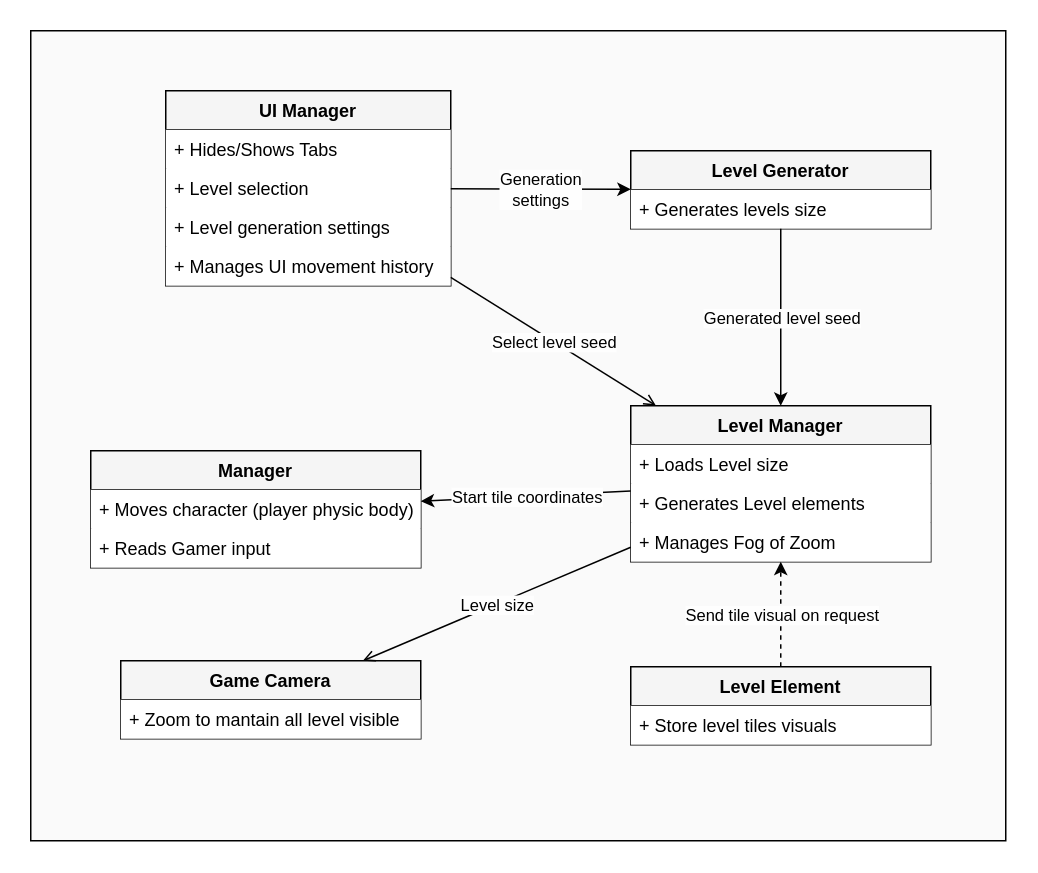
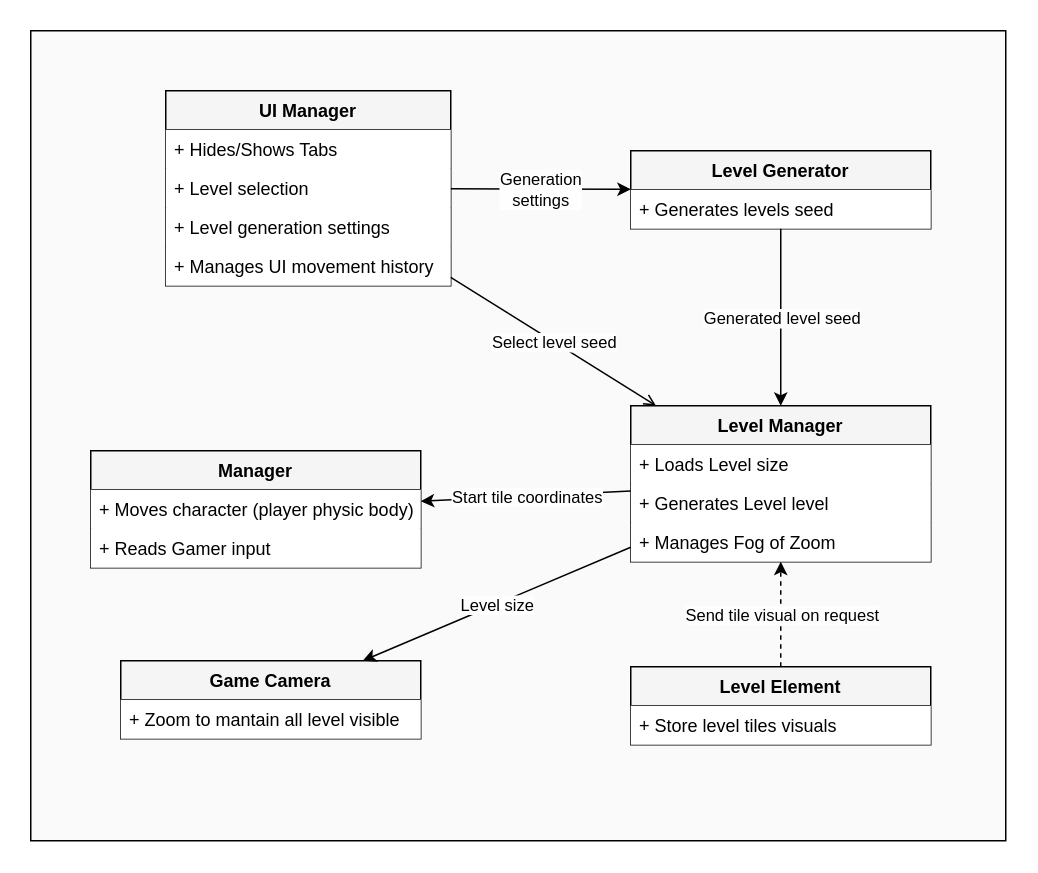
- <mxCell id="28" value="+ Generates levels size" style="text;strokeColor=none;align=left;verticalAlign=top;spacingLeft=4;spacingRight=4;overflow=hidden;rotatable=0;points=[[0,0.5],[1,0.5]];portConstraint=eastwest;fillColor=#ffffff;" vertex="1" parent="27"><mxGeometry y="26" width="200" height="26" as="geometry" /></mxCell>
+ <mxCell id="28" value="+ Generates levels seed" style="text;strokeColor=none;align=left;verticalAlign=top;spacingLeft=4;spacingRight=4;overflow=hidden;rotatable=0;points=[[0,0.5],[1,0.5]];portConstraint=eastwest;fillColor=#ffffff;" vertex="1" parent="27"><mxGeometry y="26" width="200" height="26" as="geometry" /></mxCell>
- <mxCell id="15" value="+ Generates Level elements" style="text;strokeColor=none;align=left;verticalAlign=top;spacingLeft=4;spacingRight=4;overflow=hidden;rotatable=0;points=[[0,0.5],[1,0.5]];portConstraint=eastwest;fillColor=#ffffff;" vertex="1" parent="13"><mxGeometry y="52" width="200" height="26" as="geometry" /></mxCell>
+ <mxCell id="15" value="+ Generates Level level" style="text;strokeColor=none;align=left;verticalAlign=top;spacingLeft=4;spacingRight=4;overflow=hidden;rotatable=0;points=[[0,0.5],[1,0.5]];portConstraint=eastwest;fillColor=#ffffff;" vertex="1" parent="13"><mxGeometry y="52" width="200" height="26" as="geometry" /></mxCell>
- <mxCell id="21" value="" style="endArrow=open;html=1;fontColor=#000000;" edge="1" parent="1" source="13" target="11"><mxGeometry relative="1" as="geometry"><mxPoint x="310" y="354" as="sourcePoint" /><mxPoint x="410" y="354" as="targetPoint" /></mxGeometry></mxCell>
+ <mxCell id="21" value="" style="endArrow=classic;html=1;fontColor=#000000;" edge="1" parent="1" source="13" target="11"><mxGeometry relative="1" as="geometry"><mxPoint x="310" y="354" as="sourcePoint" /><mxPoint x="410" y="354" as="targetPoint" /></mxGeometry></mxCell>
